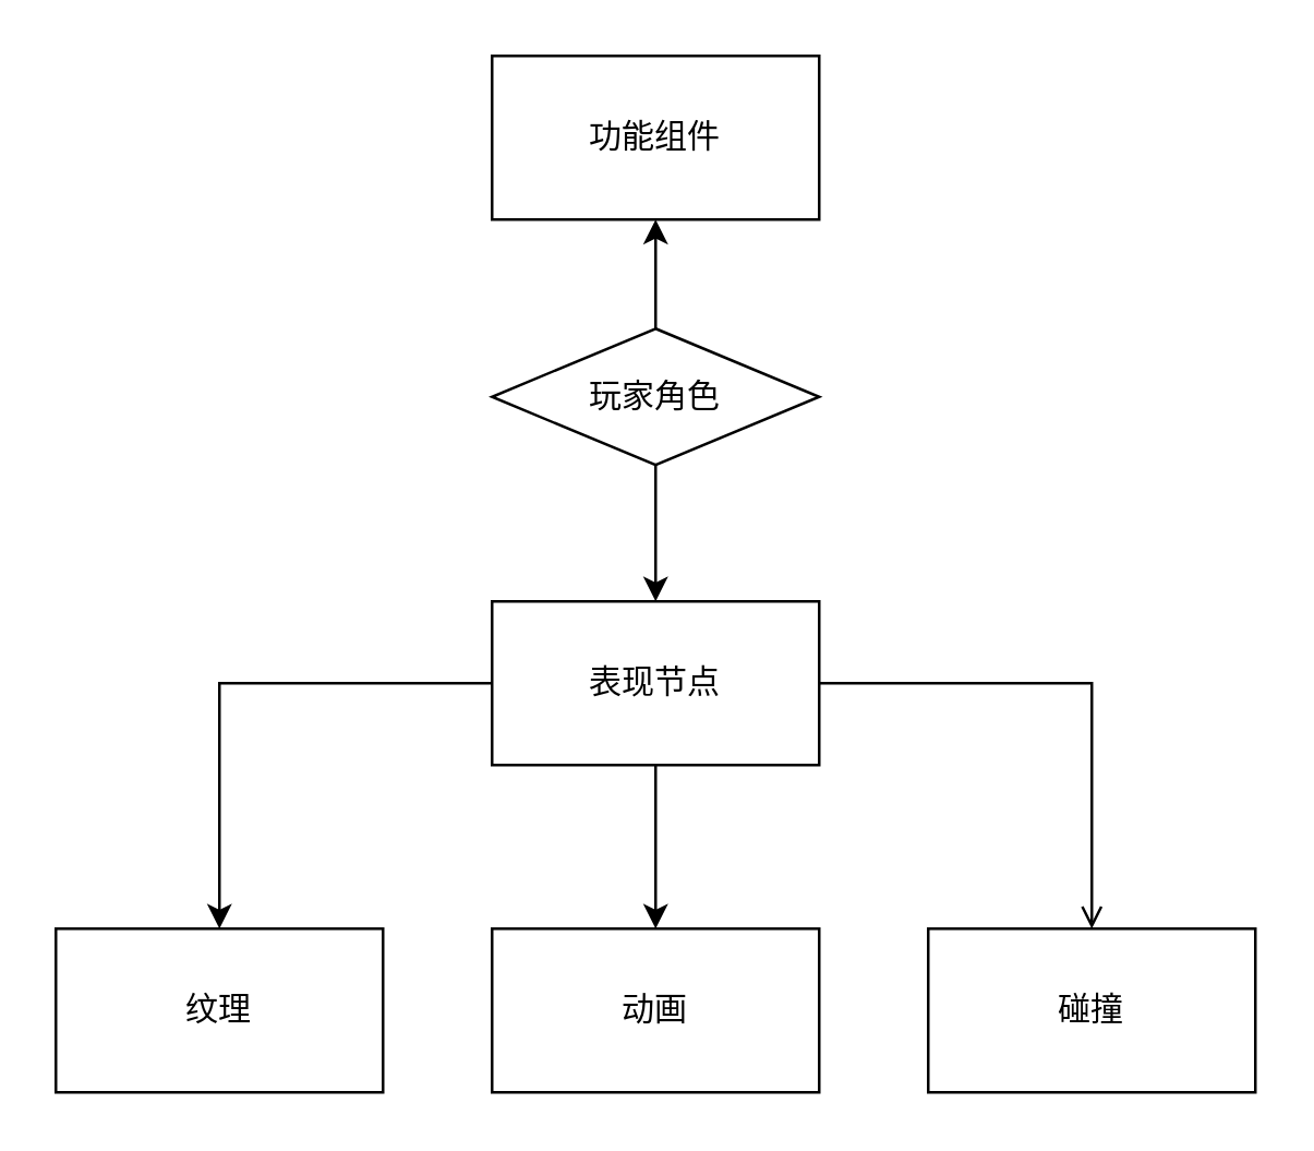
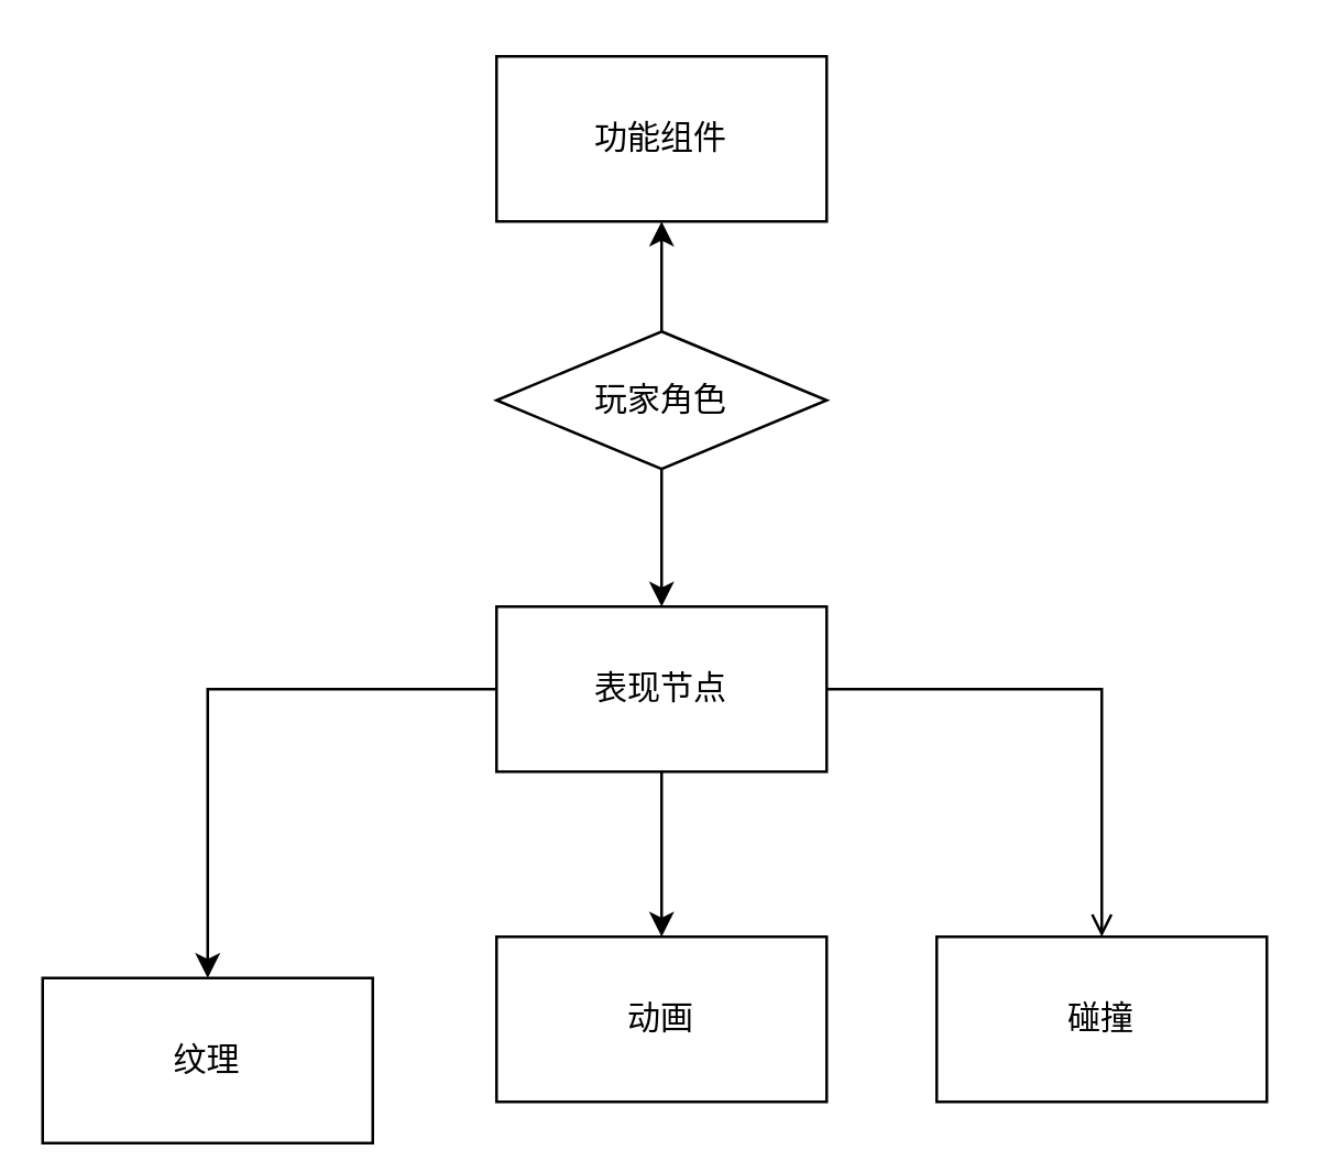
- <mxCell id="10" value="纹理" style="rounded=0;whiteSpace=wrap;html=1;" parent="1" vertex="1"><mxGeometry x="20" y="340" width="120" height="60" as="geometry" /></mxCell>
+ <mxCell id="10" value="纹理" style="rounded=0;whiteSpace=wrap;html=1;" parent="1" vertex="1"><mxGeometry x="15" y="355" width="120" height="60" as="geometry" /></mxCell>
